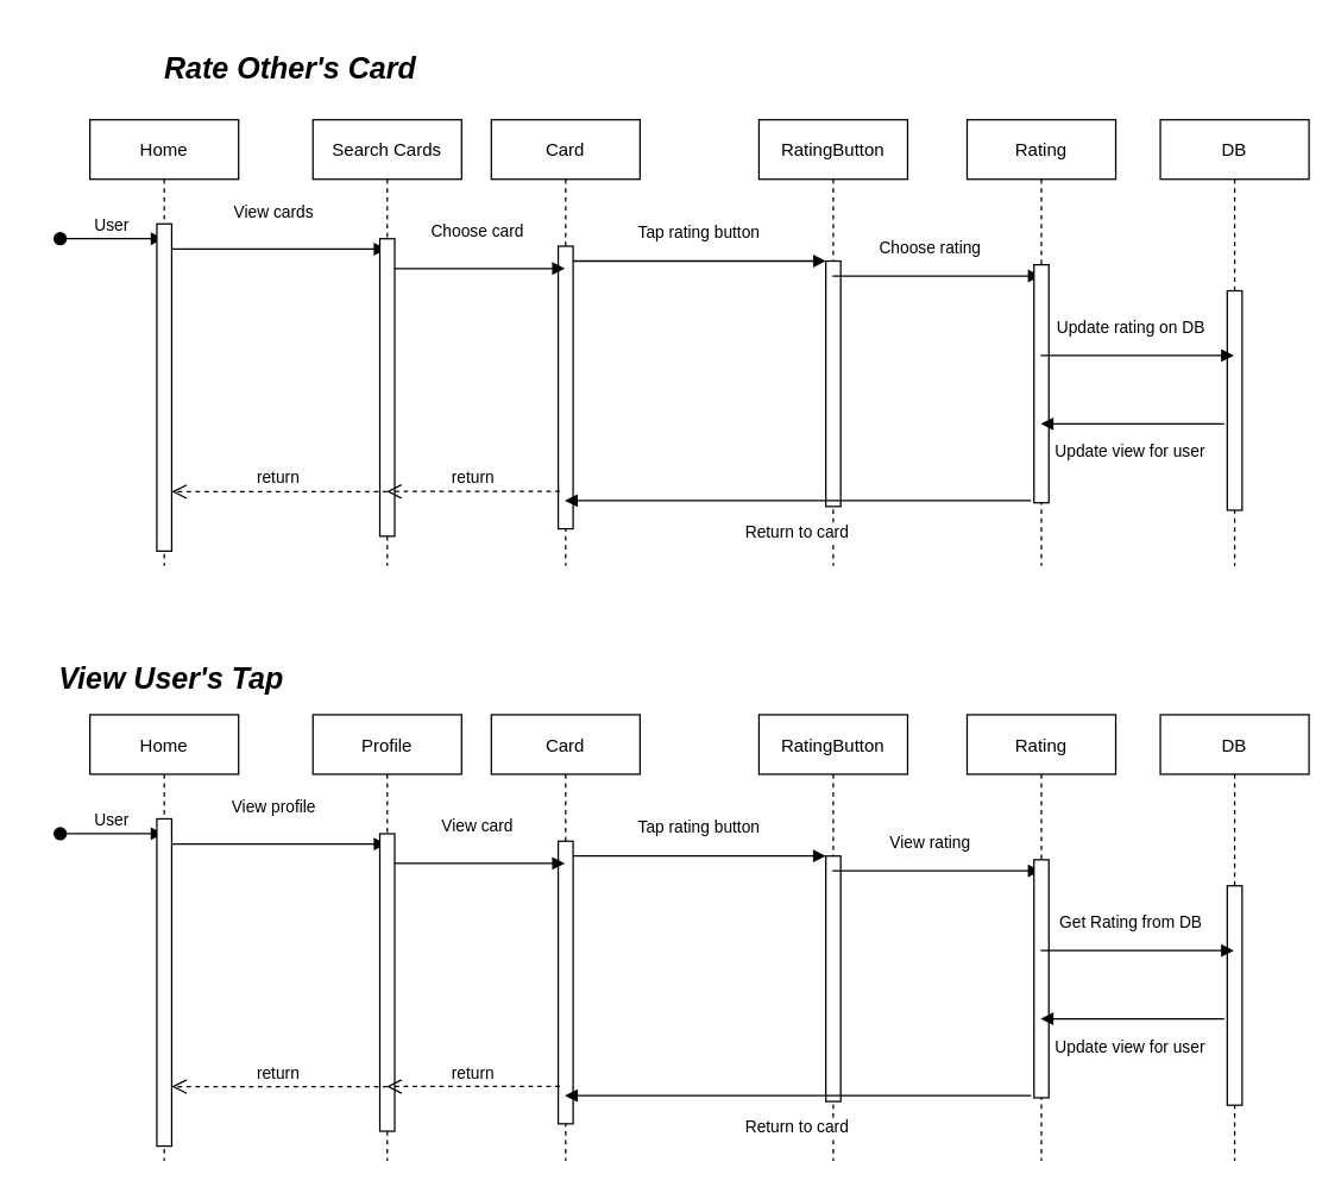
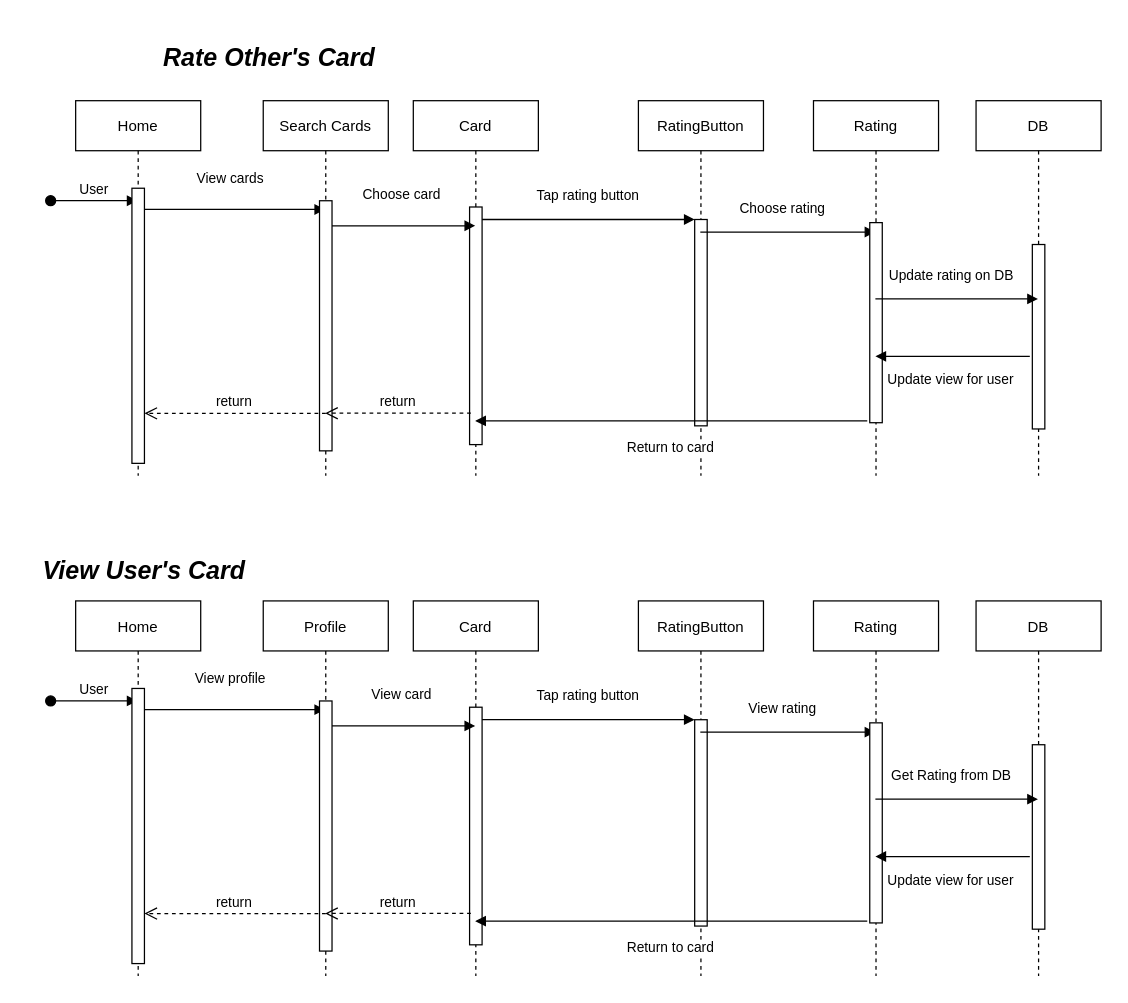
- <mxCell id="46" value="&lt;b&gt;&lt;i&gt;&lt;font style=&quot;font-size: 20px&quot;&gt;Rate Other's Card&lt;/font&gt;&lt;/i&gt;&lt;/b&gt;" style="text;html=1;strokeColor=none;fillColor=none;align=center;verticalAlign=middle;whiteSpace=wrap;rounded=0;" vertex="1" parent="1"><mxGeometry x="100" y="20" width="190" height="50" as="geometry" /></mxCell>
+ <mxCell id="46" value="&lt;b&gt;&lt;i&gt;&lt;font style=&quot;font-size: 20px&quot;&gt;Rate Other's Card&lt;/font&gt;&lt;/i&gt;&lt;/b&gt;" style="text;html=1;strokeColor=none;fillColor=none;align=center;verticalAlign=middle;whiteSpace=wrap;rounded=0;" vertex="1" parent="1"><mxGeometry x="120" y="20" width="190" height="50" as="geometry" /></mxCell>
- <mxCell id="47" value="&lt;span style=&quot;font-size: 20px&quot;&gt;&lt;b&gt;&lt;i&gt;View User's Tap&lt;/i&gt;&lt;/b&gt;&lt;/span&gt;" style="text;html=1;strokeColor=none;fillColor=none;align=center;verticalAlign=middle;whiteSpace=wrap;rounded=0;" vertex="1" parent="1"><mxGeometry x="20" y="430" width="190" height="50" as="geometry" /></mxCell>
+ <mxCell id="47" value="&lt;span style=&quot;font-size: 20px&quot;&gt;&lt;b&gt;&lt;i&gt;View User's Card&lt;/i&gt;&lt;/b&gt;&lt;/span&gt;" style="text;html=1;strokeColor=none;fillColor=none;align=center;verticalAlign=middle;whiteSpace=wrap;rounded=0;" vertex="1" parent="1"><mxGeometry x="20" y="430" width="190" height="50" as="geometry" /></mxCell>
